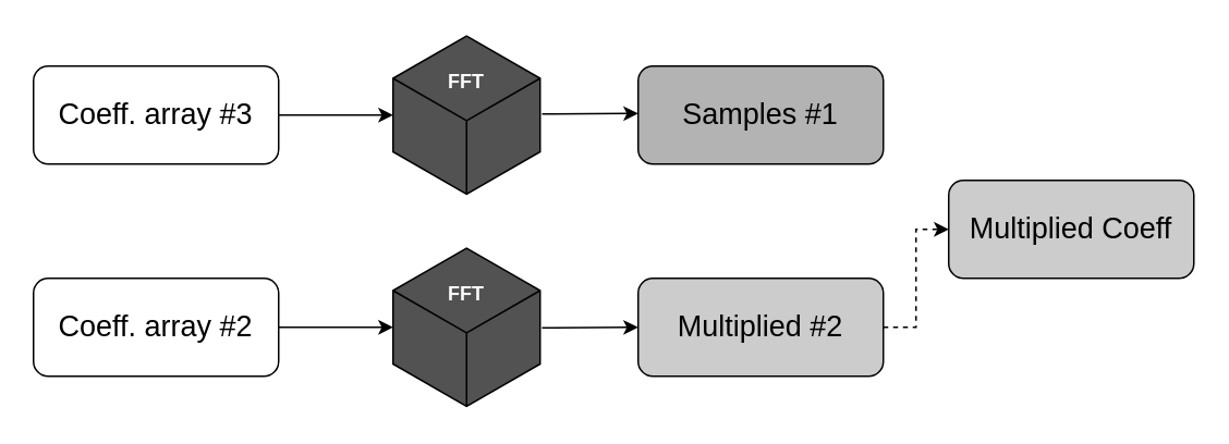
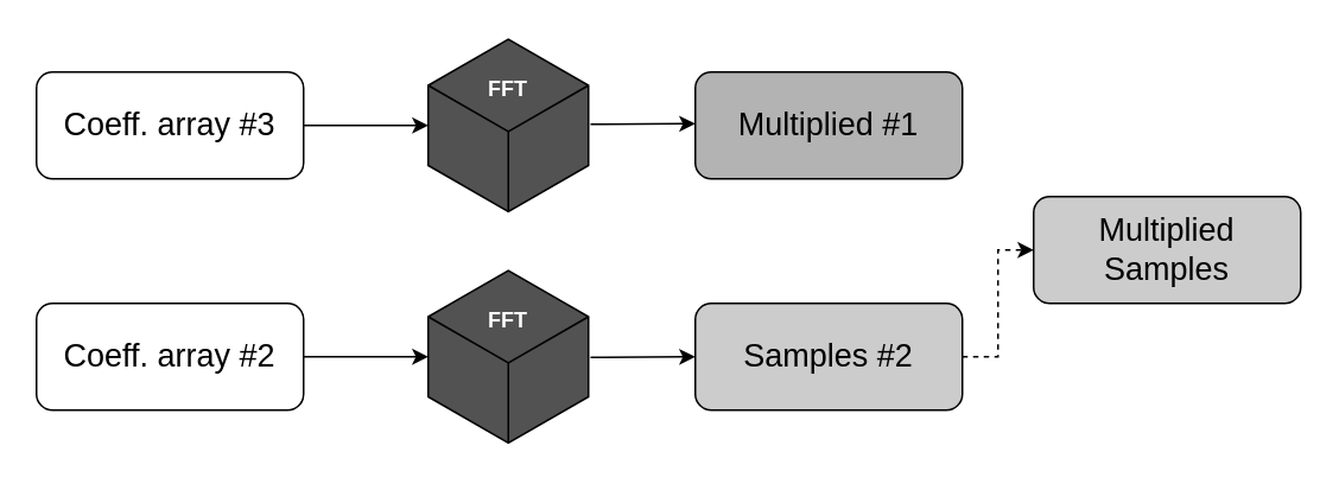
- <mxCell id="14" value="&lt;span style=&quot;font-size: 18px&quot;&gt;Samples #1&lt;/span&gt;" style="text;html=1;strokeColor=none;fillColor=none;align=center;verticalAlign=middle;whiteSpace=wrap;rounded=0;" vertex="1" parent="1"><mxGeometry x="390" y="60" width="150" height="20" as="geometry" /></mxCell>
+ <mxCell id="14" value="&lt;span style=&quot;font-size: 18px&quot;&gt;Multiplied #1&lt;/span&gt;" style="text;html=1;strokeColor=none;fillColor=none;align=center;verticalAlign=middle;whiteSpace=wrap;rounded=0;" vertex="1" parent="1"><mxGeometry x="390" y="60" width="150" height="20" as="geometry" /></mxCell>
- <mxCell id="21" value="&lt;span style=&quot;font-size: 18px&quot;&gt;Multiplied Coeff&lt;/span&gt;" style="text;html=1;strokeColor=none;fillColor=none;align=center;verticalAlign=middle;whiteSpace=wrap;rounded=0;" vertex="1" parent="1"><mxGeometry x="580" y="130" width="150" height="20" as="geometry" /></mxCell>
+ <mxCell id="21" value="&lt;span style=&quot;font-size: 18px&quot;&gt;Multiplied Samples&lt;/span&gt;" style="text;html=1;strokeColor=none;fillColor=none;align=center;verticalAlign=middle;whiteSpace=wrap;rounded=0;" vertex="1" parent="1"><mxGeometry x="580" y="130" width="150" height="20" as="geometry" /></mxCell>
- <mxCell id="17" value="&lt;span style=&quot;font-size: 18px&quot;&gt;Multiplied #2&lt;/span&gt;" style="text;html=1;strokeColor=none;fillColor=none;align=center;verticalAlign=middle;whiteSpace=wrap;rounded=0;" vertex="1" parent="1"><mxGeometry x="390" y="190" width="150" height="20" as="geometry" /></mxCell>
+ <mxCell id="17" value="&lt;span style=&quot;font-size: 18px&quot;&gt;Samples #2&lt;/span&gt;" style="text;html=1;strokeColor=none;fillColor=none;align=center;verticalAlign=middle;whiteSpace=wrap;rounded=0;" vertex="1" parent="1"><mxGeometry x="390" y="190" width="150" height="20" as="geometry" /></mxCell>
